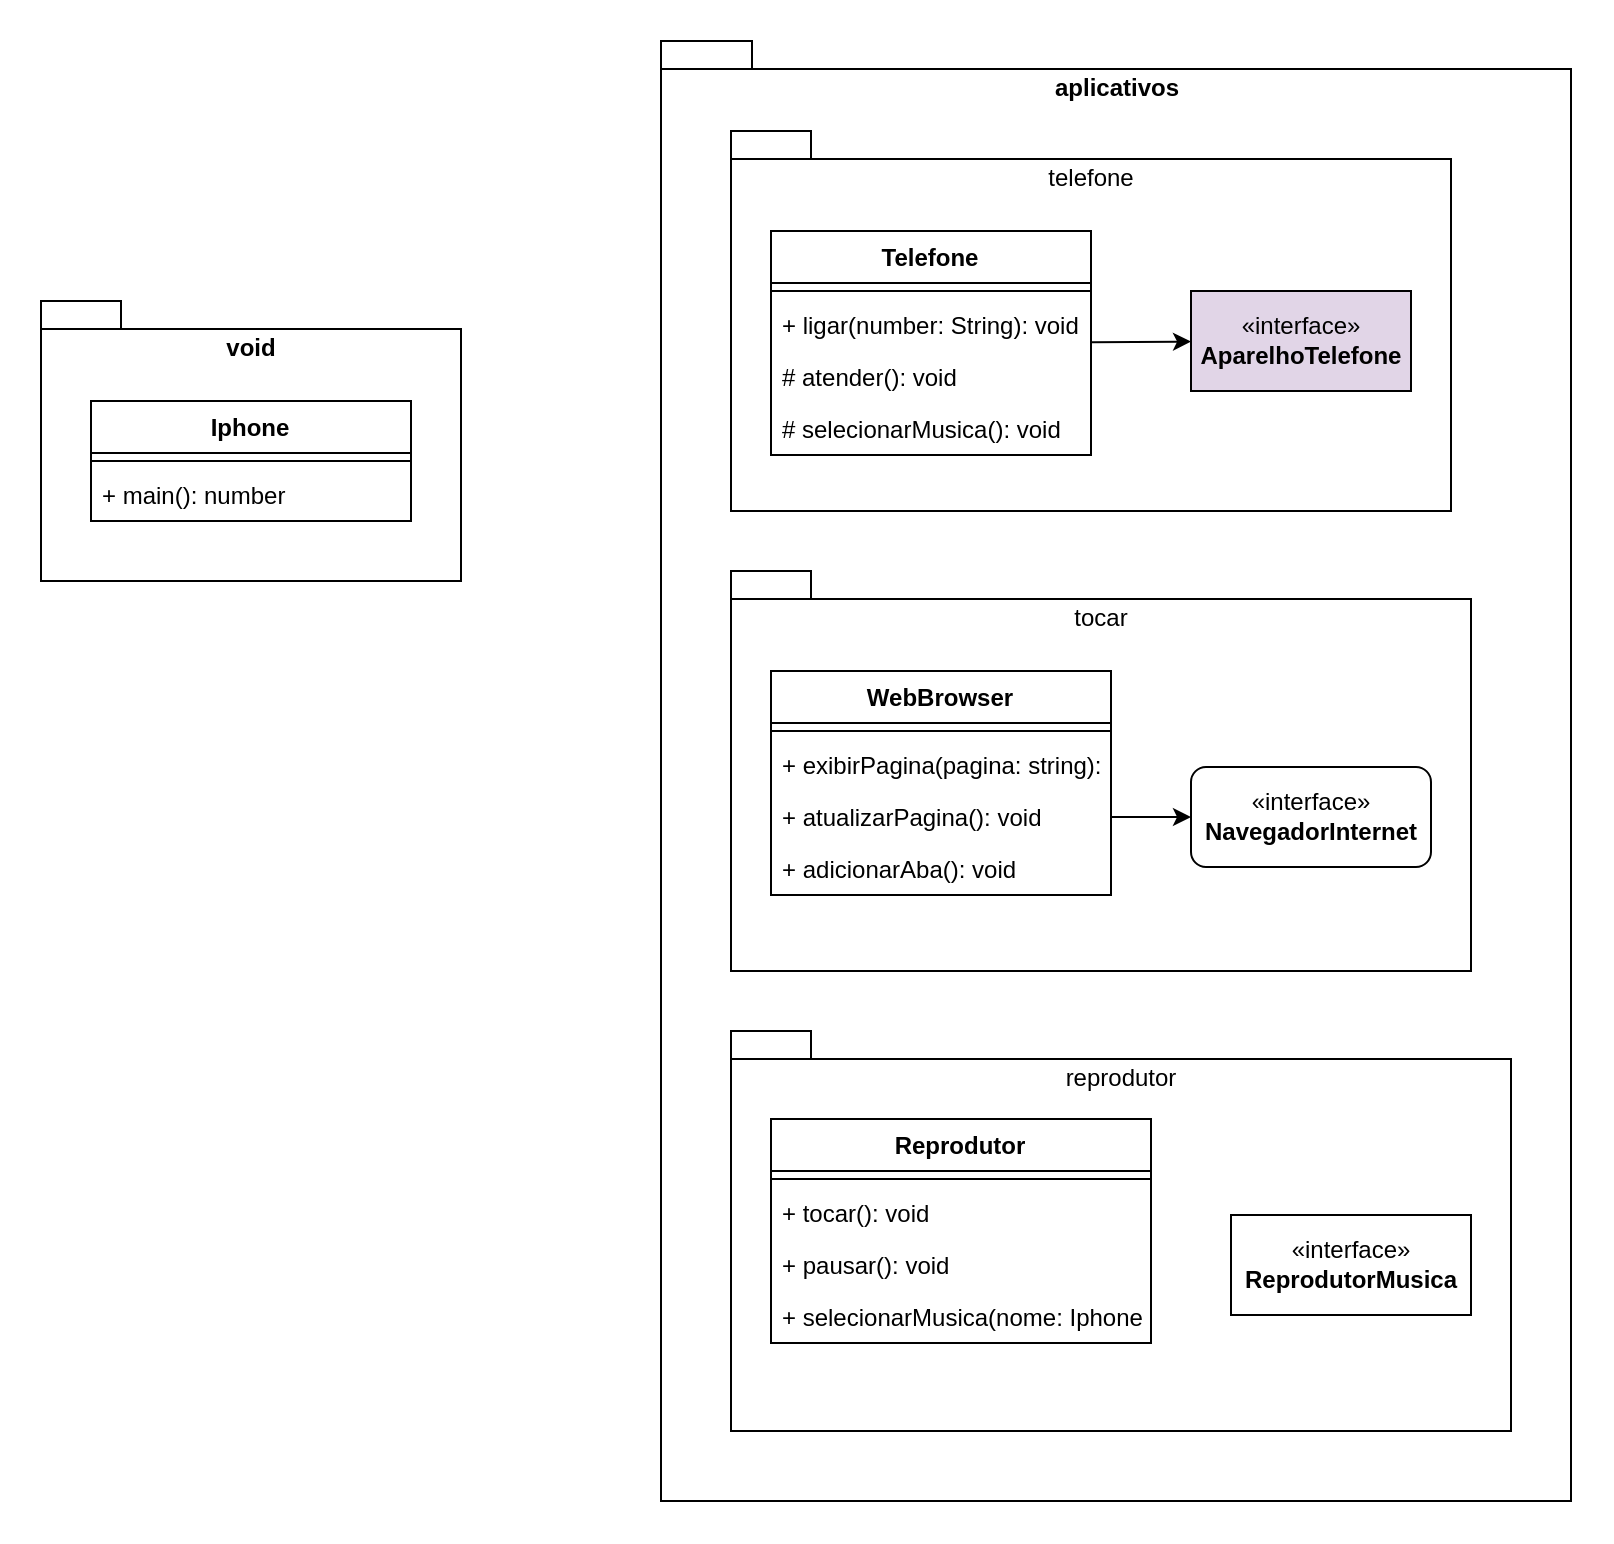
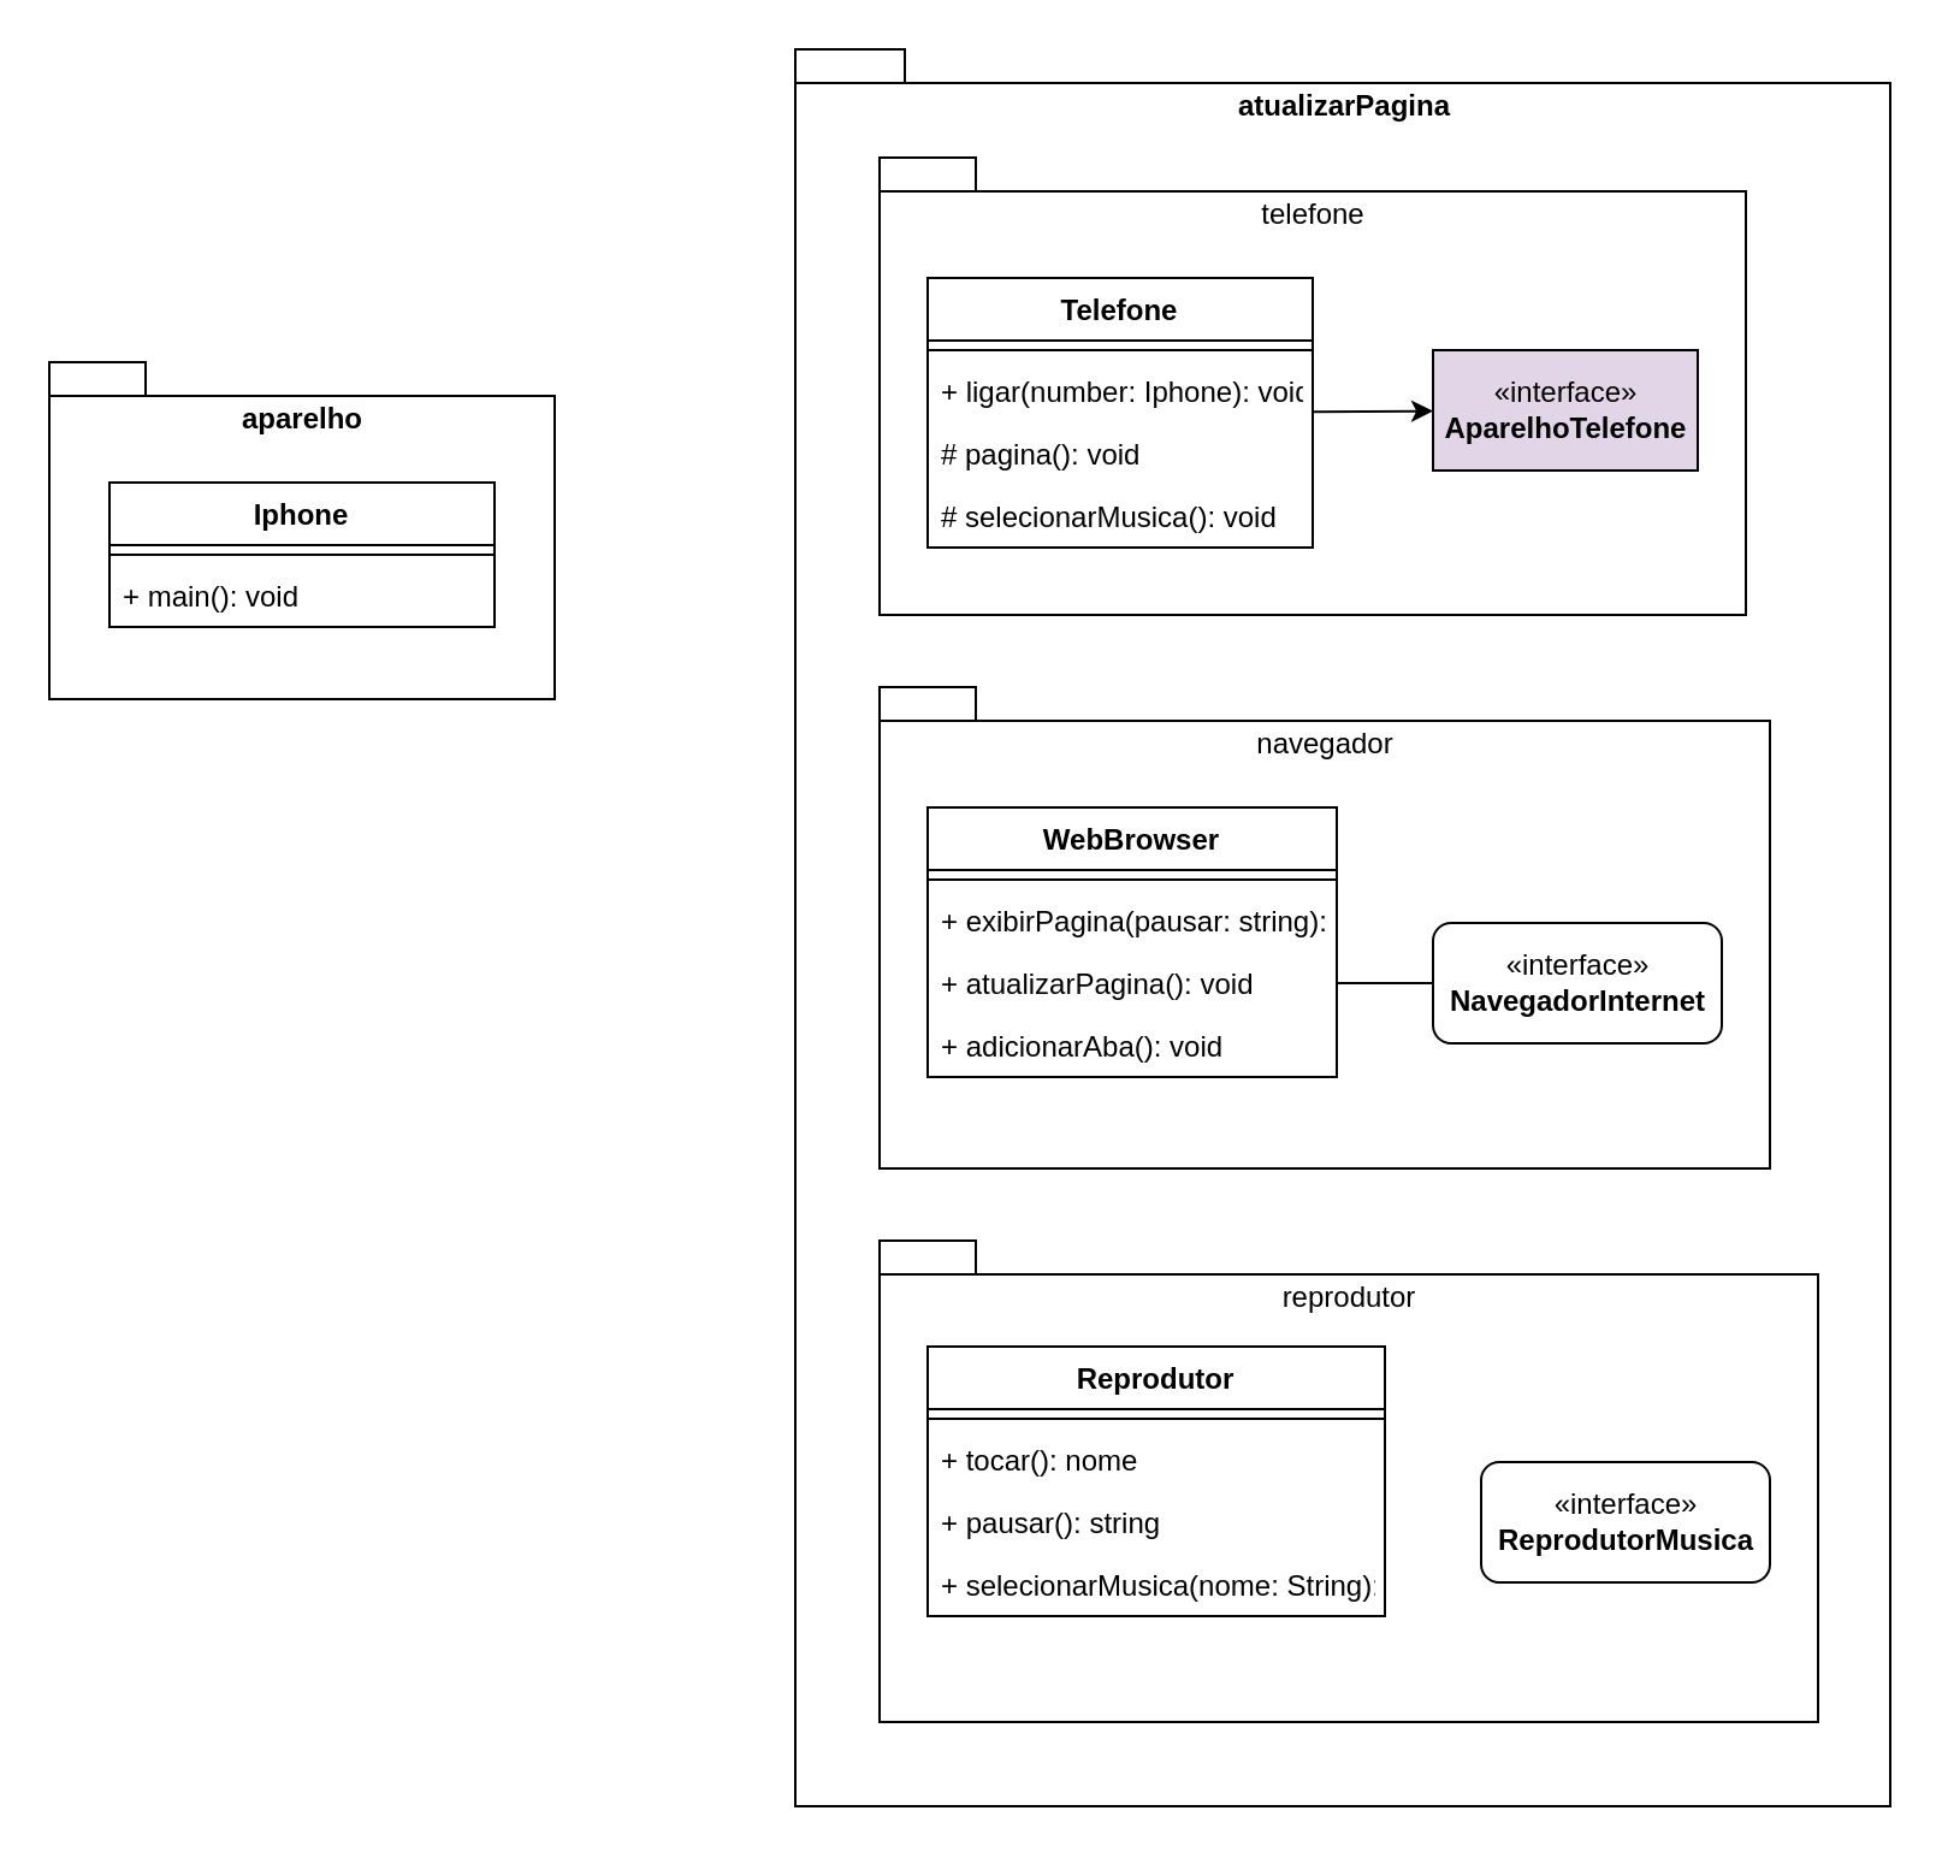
- <mxCell id="3" value="aplicativos" style="shape=folder;fontStyle=1;spacingTop=10;tabWidth=40;tabHeight=14;tabPosition=left;html=1;verticalAlign=top;" vertex="1" parent="2"><mxGeometry width="455" height="730" as="geometry" /></mxCell>
+ <mxCell id="3" value="atualizarPagina" style="shape=folder;fontStyle=1;spacingTop=10;tabWidth=40;tabHeight=14;tabPosition=left;html=1;verticalAlign=top;" vertex="1" parent="2"><mxGeometry width="455" height="730" as="geometry" /></mxCell>
- <mxCell id="8" value="+ ligar(number: String): void" style="text;strokeColor=none;fillColor=none;align=left;verticalAlign=top;spacingLeft=4;spacingRight=4;overflow=hidden;rotatable=0;points=[[0,0.5],[1,0.5]];portConstraint=eastwest;" vertex="1" parent="6"><mxGeometry y="34" width="160" height="26" as="geometry" /></mxCell>
+ <mxCell id="8" value="+ ligar(number: Iphone): void" style="text;strokeColor=none;fillColor=none;align=left;verticalAlign=top;spacingLeft=4;spacingRight=4;overflow=hidden;rotatable=0;points=[[0,0.5],[1,0.5]];portConstraint=eastwest;" vertex="1" parent="6"><mxGeometry y="34" width="160" height="26" as="geometry" /></mxCell>
- <mxCell id="31" value="void" style="shape=folder;fontStyle=1;spacingTop=10;tabWidth=40;tabHeight=14;tabPosition=left;html=1;verticalAlign=top;" vertex="1" parent="30"><mxGeometry width="210" height="140" as="geometry" /></mxCell>
+ <mxCell id="31" value="aparelho" style="shape=folder;fontStyle=1;spacingTop=10;tabWidth=40;tabHeight=14;tabPosition=left;html=1;verticalAlign=top;" vertex="1" parent="30"><mxGeometry width="210" height="140" as="geometry" /></mxCell>
- <mxCell id="9" value="# atender(): void" style="text;strokeColor=none;fillColor=none;align=left;verticalAlign=top;spacingLeft=4;spacingRight=4;overflow=hidden;rotatable=0;points=[[0,0.5],[1,0.5]];portConstraint=eastwest;" vertex="1" parent="6"><mxGeometry y="60" width="160" height="26" as="geometry" /></mxCell>
+ <mxCell id="9" value="# pagina(): void" style="text;strokeColor=none;fillColor=none;align=left;verticalAlign=top;spacingLeft=4;spacingRight=4;overflow=hidden;rotatable=0;points=[[0,0.5],[1,0.5]];portConstraint=eastwest;" vertex="1" parent="6"><mxGeometry y="60" width="160" height="26" as="geometry" /></mxCell>
- <mxCell id="34" value="+ main(): number" style="text;strokeColor=none;fillColor=none;align=left;verticalAlign=top;spacingLeft=4;spacingRight=4;overflow=hidden;rotatable=0;points=[[0,0.5],[1,0.5]];portConstraint=eastwest;" vertex="1" parent="32"><mxGeometry y="34" width="160" height="26" as="geometry" /></mxCell>
+ <mxCell id="34" value="+ main(): void" style="text;strokeColor=none;fillColor=none;align=left;verticalAlign=top;spacingLeft=4;spacingRight=4;overflow=hidden;rotatable=0;points=[[0,0.5],[1,0.5]];portConstraint=eastwest;" vertex="1" parent="32"><mxGeometry y="34" width="160" height="26" as="geometry" /></mxCell>
- <mxCell id="14" value="tocar" style="shape=folder;fontStyle=0;spacingTop=10;tabWidth=40;tabHeight=14;tabPosition=left;html=1;verticalAlign=top;labelPosition=center;verticalLabelPosition=middle;align=center;" vertex="1" parent="13"><mxGeometry width="370" height="200" as="geometry" /></mxCell>
+ <mxCell id="14" value="navegador" style="shape=folder;fontStyle=0;spacingTop=10;tabWidth=40;tabHeight=14;tabPosition=left;html=1;verticalAlign=top;labelPosition=center;verticalLabelPosition=middle;align=center;" vertex="1" parent="13"><mxGeometry width="370" height="200" as="geometry" /></mxCell>
- <mxCell id="17" value="+ exibirPagina(pagina: string): void" style="text;strokeColor=none;fillColor=none;align=left;verticalAlign=top;spacingLeft=4;spacingRight=4;overflow=hidden;rotatable=0;points=[[0,0.5],[1,0.5]];portConstraint=eastwest;" vertex="1" parent="15"><mxGeometry y="34" width="170" height="26" as="geometry" /></mxCell>
+ <mxCell id="17" value="+ exibirPagina(pausar: string): void" style="text;strokeColor=none;fillColor=none;align=left;verticalAlign=top;spacingLeft=4;spacingRight=4;overflow=hidden;rotatable=0;points=[[0,0.5],[1,0.5]];portConstraint=eastwest;" vertex="1" parent="15"><mxGeometry y="34" width="170" height="26" as="geometry" /></mxCell>
- <mxCell id="21" style="edgeStyle=none;html=1;exitX=1;exitY=0.5;exitDx=0;exitDy=0;entryX=0;entryY=0.5;entryDx=0;entryDy=0;" edge="1" parent="13" source="18" target="20"><mxGeometry relative="1" as="geometry" /></mxCell>
+ <mxCell id="21" style="edgeStyle=none;html=1;exitX=1;exitY=0.5;exitDx=0;exitDy=0;entryX=0;entryY=0.5;entryDx=0;entryDy=0;endArrow=none;" edge="1" parent="13" source="18" target="20"><mxGeometry relative="1" as="geometry" /></mxCell>
- <mxCell id="26" value="+ tocar(): void" style="text;strokeColor=none;fillColor=none;align=left;verticalAlign=top;spacingLeft=4;spacingRight=4;overflow=hidden;rotatable=0;points=[[0,0.5],[1,0.5]];portConstraint=eastwest;" vertex="1" parent="24"><mxGeometry y="34" width="190" height="26" as="geometry" /></mxCell>
+ <mxCell id="26" value="+ tocar(): nome" style="text;strokeColor=none;fillColor=none;align=left;verticalAlign=top;spacingLeft=4;spacingRight=4;overflow=hidden;rotatable=0;points=[[0,0.5],[1,0.5]];portConstraint=eastwest;" vertex="1" parent="24"><mxGeometry y="34" width="190" height="26" as="geometry" /></mxCell>
- <mxCell id="29" value="«interface»&lt;br&gt;&lt;span style=&quot;font-weight: 700;&quot;&gt;ReprodutorMusica&lt;/span&gt;" style="html=1;" vertex="1" parent="22"><mxGeometry x="250" y="92" width="120" height="50" as="geometry" /></mxCell>
+ <mxCell id="29" value="«interface»&lt;br&gt;&lt;span style=&quot;font-weight: 700;&quot;&gt;ReprodutorMusica&lt;/span&gt;" style="html=1;rounded=1;" vertex="1" parent="22"><mxGeometry x="250" y="92" width="120" height="50" as="geometry" /></mxCell>
- <mxCell id="27" value="+ pausar(): void" style="text;strokeColor=none;fillColor=none;align=left;verticalAlign=top;spacingLeft=4;spacingRight=4;overflow=hidden;rotatable=0;points=[[0,0.5],[1,0.5]];portConstraint=eastwest;" vertex="1" parent="24"><mxGeometry y="60" width="190" height="26" as="geometry" /></mxCell>
+ <mxCell id="27" value="+ pausar(): string" style="text;strokeColor=none;fillColor=none;align=left;verticalAlign=top;spacingLeft=4;spacingRight=4;overflow=hidden;rotatable=0;points=[[0,0.5],[1,0.5]];portConstraint=eastwest;" vertex="1" parent="24"><mxGeometry y="60" width="190" height="26" as="geometry" /></mxCell>
- <mxCell id="28" value="+ selecionarMusica(nome: Iphone): void" style="text;strokeColor=none;fillColor=none;align=left;verticalAlign=top;spacingLeft=4;spacingRight=4;overflow=hidden;rotatable=0;points=[[0,0.5],[1,0.5]];portConstraint=eastwest;" vertex="1" parent="24"><mxGeometry y="86" width="190" height="26" as="geometry" /></mxCell>
+ <mxCell id="28" value="+ selecionarMusica(nome: String): void" style="text;strokeColor=none;fillColor=none;align=left;verticalAlign=top;spacingLeft=4;spacingRight=4;overflow=hidden;rotatable=0;points=[[0,0.5],[1,0.5]];portConstraint=eastwest;" vertex="1" parent="24"><mxGeometry y="86" width="190" height="26" as="geometry" /></mxCell>
